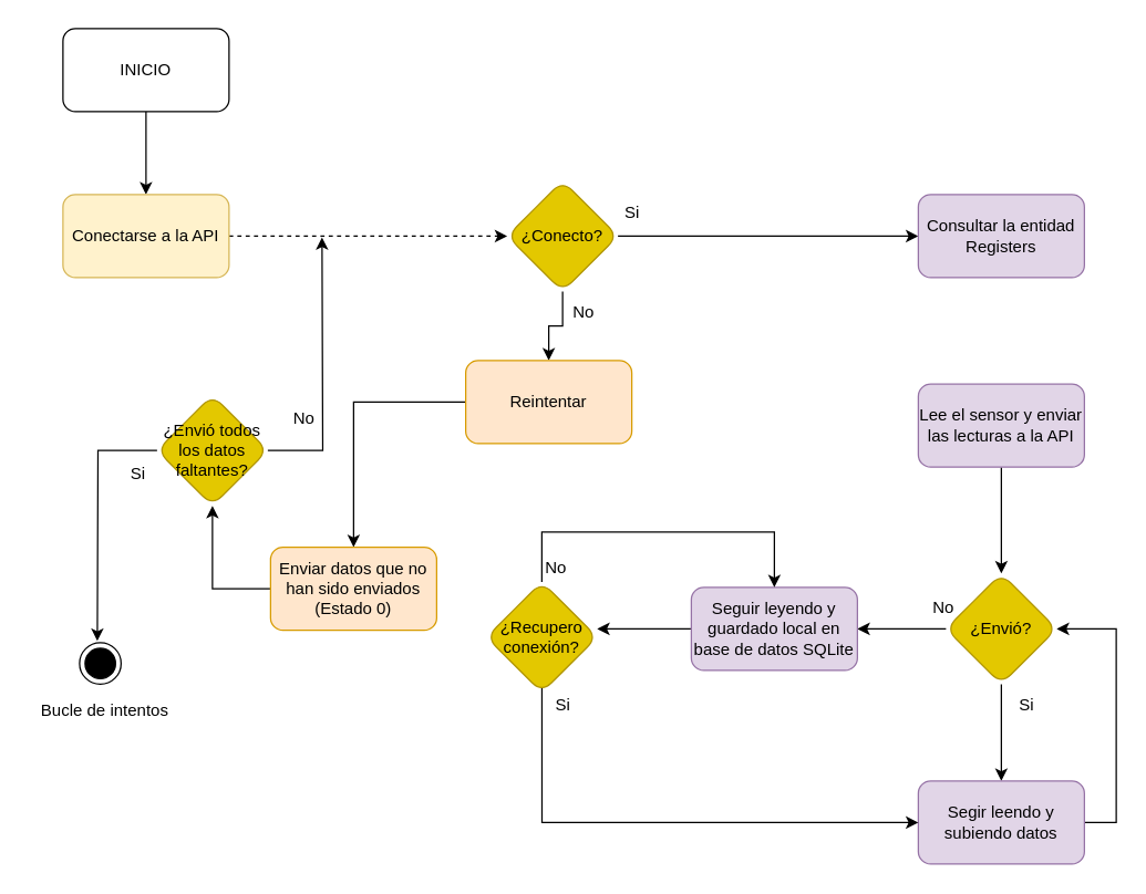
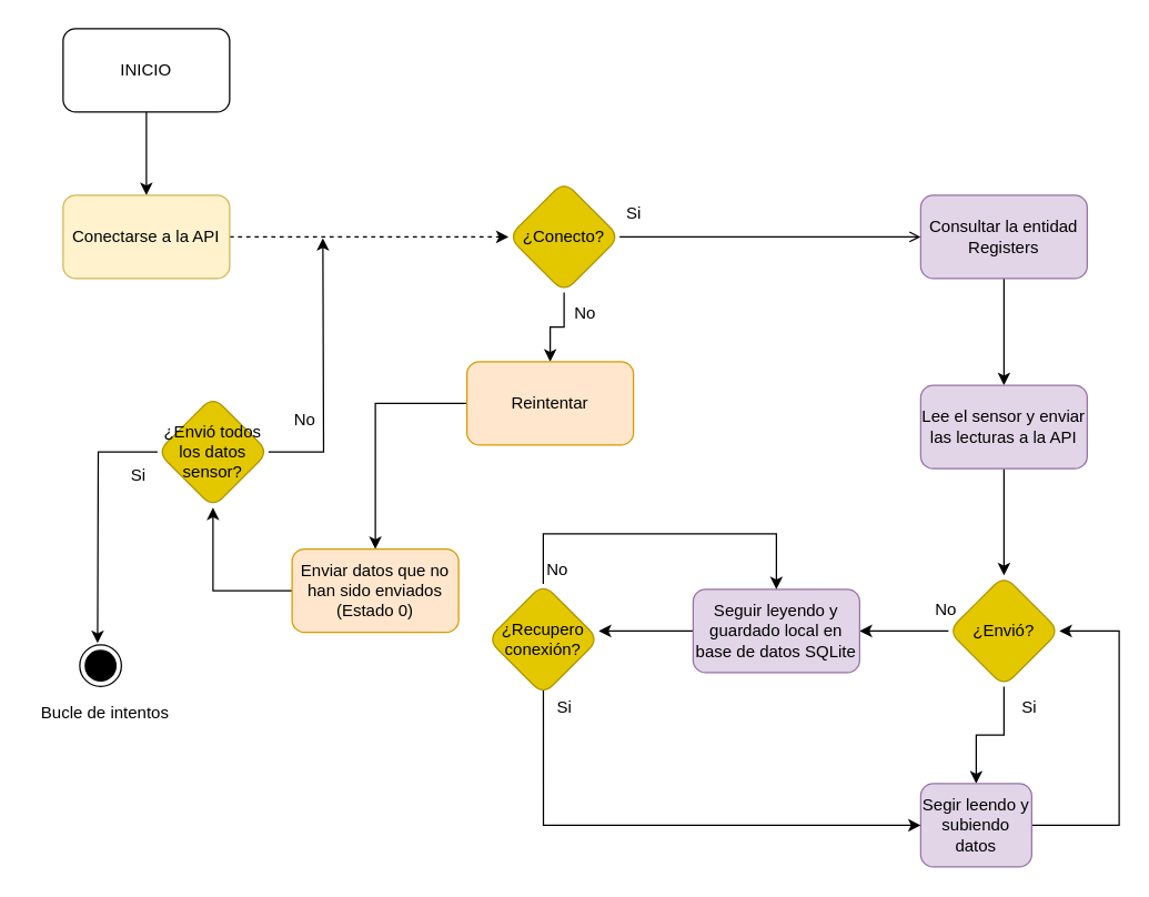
- <mxCell id="7" value="" style="edgeStyle=orthogonalEdgeStyle;rounded=0;orthogonalLoop=1;jettySize=auto;html=1;" edge="1" parent="1" source="8" target="12"><mxGeometry relative="1" as="geometry" /></mxCell>
+ <mxCell id="7" value="" style="edgeStyle=orthogonalEdgeStyle;rounded=0;orthogonalLoop=1;jettySize=auto;html=1;endArrow=open;" edge="1" parent="1" source="8" target="12"><mxGeometry relative="1" as="geometry" /></mxCell>
+ <mxCell id="11" value="" style="edgeStyle=orthogonalEdgeStyle;rounded=0;orthogonalLoop=1;jettySize=auto;html=1;" edge="1" parent="1" source="12" target="16"><mxGeometry relative="1" as="geometry" /></mxCell>
- <mxCell id="35" value="¿Envió todos los datos faltantes?" style="rhombus;whiteSpace=wrap;html=1;fillColor=#e3c800;strokeColor=#B09500;rounded=1;fontColor=#000000;" vertex="1" parent="1"><mxGeometry x="113" y="285" width="80" height="80" as="geometry" /></mxCell>
+ <mxCell id="35" value="¿Envió todos los datos sensor?" style="rhombus;whiteSpace=wrap;html=1;fillColor=#e3c800;strokeColor=#B09500;rounded=1;fontColor=#000000;" vertex="1" parent="1"><mxGeometry x="113" y="285" width="80" height="80" as="geometry" /></mxCell>
- <mxCell id="32" value="Enviar datos que no han sido enviados (Estado 0)" style="whiteSpace=wrap;html=1;rounded=1;fillColor=#ffe6cc;strokeColor=#d79b00;" vertex="1" parent="1"><mxGeometry x="195" y="395" width="120" height="60" as="geometry" /></mxCell>
+ <mxCell id="32" value="Enviar datos que no han sido enviados (Estado 0)" style="whiteSpace=wrap;html=1;rounded=1;fillColor=#ffe6cc;strokeColor=#d79b00;" vertex="1" parent="1"><mxGeometry x="210" y="395" width="120" height="60" as="geometry" /></mxCell>
- <mxCell id="23" value="Segir leendo y subiendo datos" style="whiteSpace=wrap;html=1;rounded=1;fillColor=#e1d5e7;strokeColor=#9673a6;" vertex="1" parent="1"><mxGeometry x="663" y="564" width="120" height="60" as="geometry" /></mxCell>
+ <mxCell id="23" value="Segir leendo y subiendo datos" style="whiteSpace=wrap;html=1;rounded=1;fillColor=#e1d5e7;strokeColor=#9673a6;" vertex="1" parent="1"><mxGeometry x="663" y="564" width="80" height="60" as="geometry" /></mxCell>
